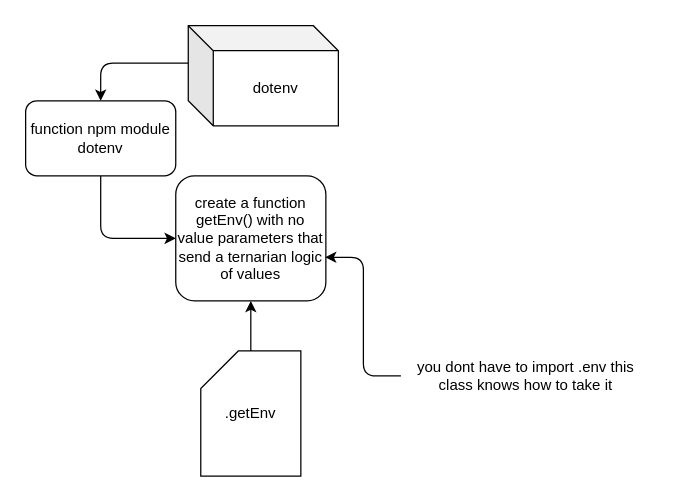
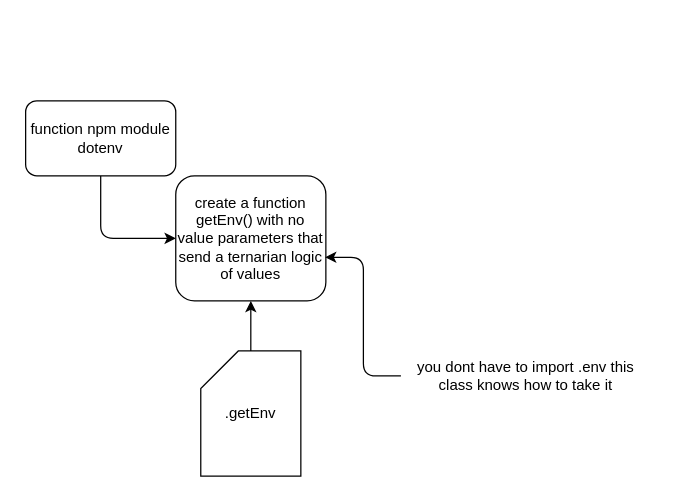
- <mxCell id="9" style="edgeStyle=orthogonalEdgeStyle;html=1;exitX=0;exitY=0;exitDx=0;exitDy=30;exitPerimeter=0;entryX=0.5;entryY=0;entryDx=0;entryDy=0;" edge="1" parent="1" source="10" target="3"><mxGeometry relative="1" as="geometry" /></mxCell>
- <mxCell id="10" value="dotenv" style="shape=cube;whiteSpace=wrap;html=1;boundedLbl=1;backgroundOutline=1;darkOpacity=0.05;darkOpacity2=0.1;" vertex="1" parent="1"><mxGeometry x="150" y="20" width="120" height="80" as="geometry" /></mxCell>
